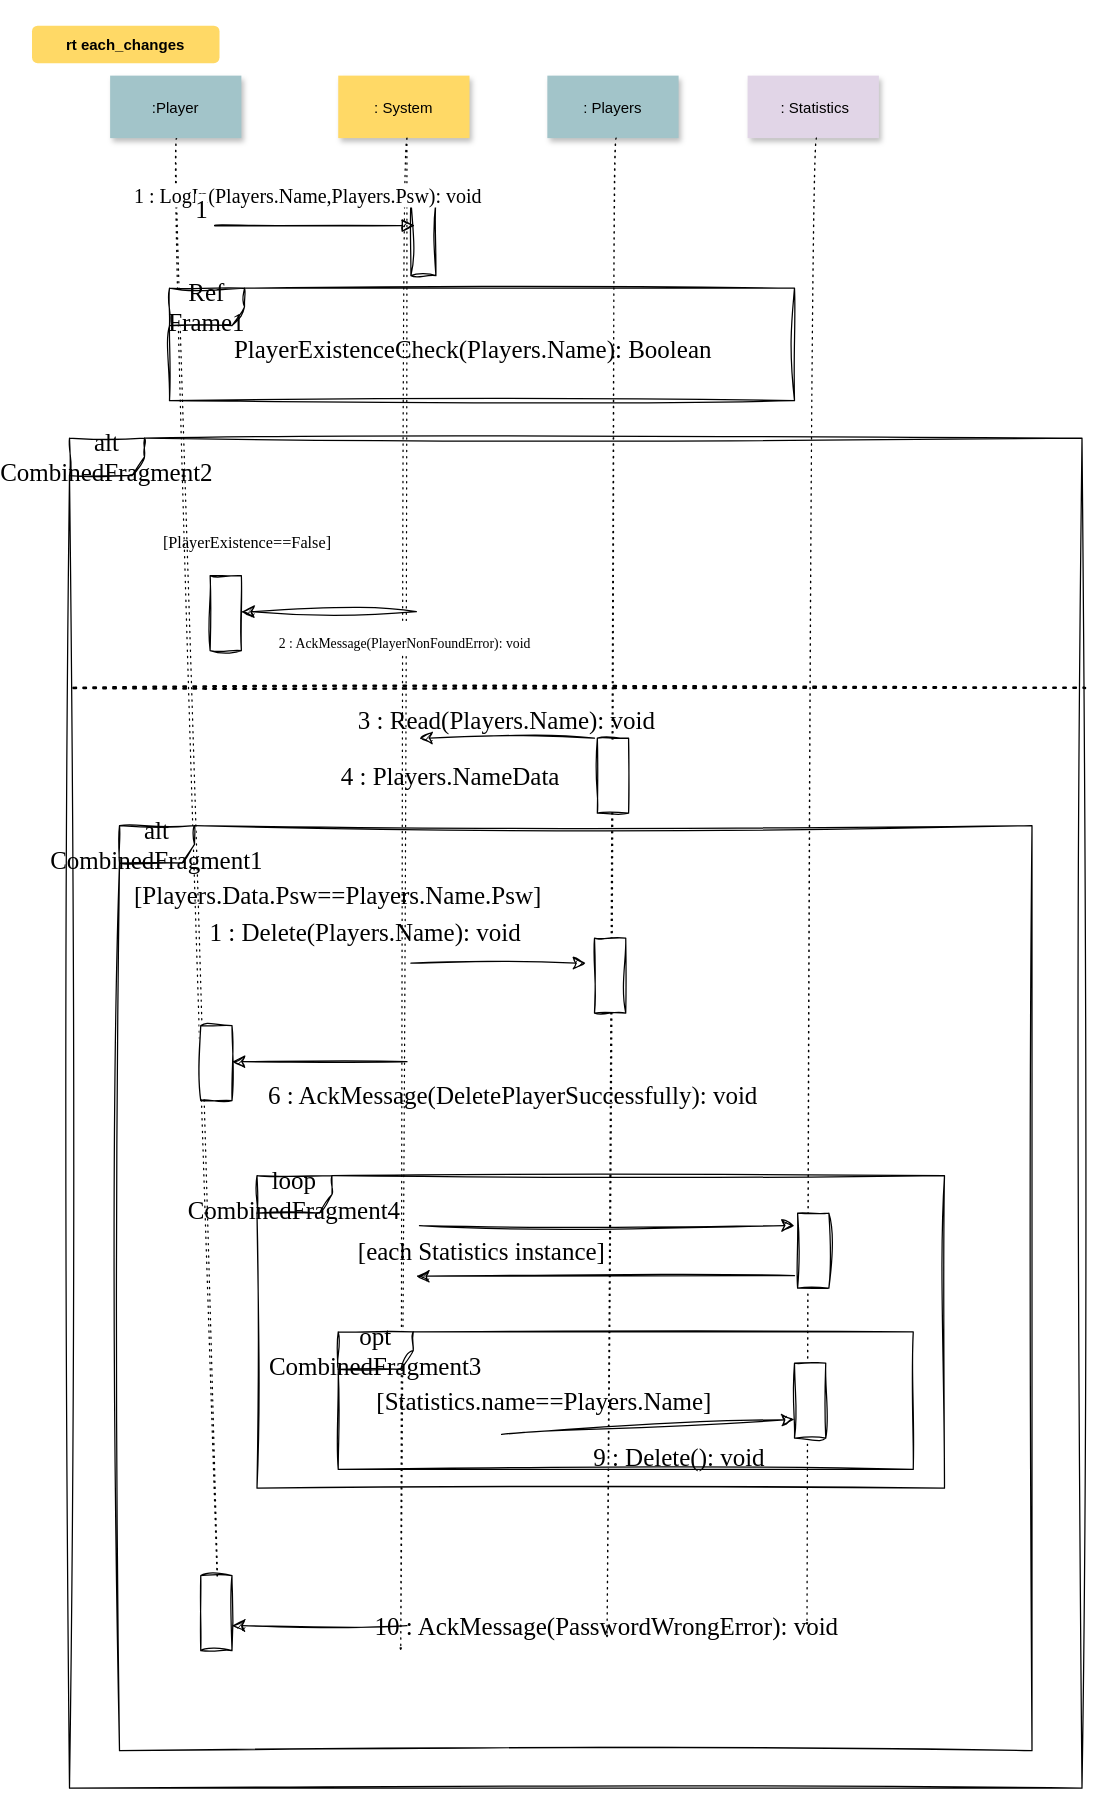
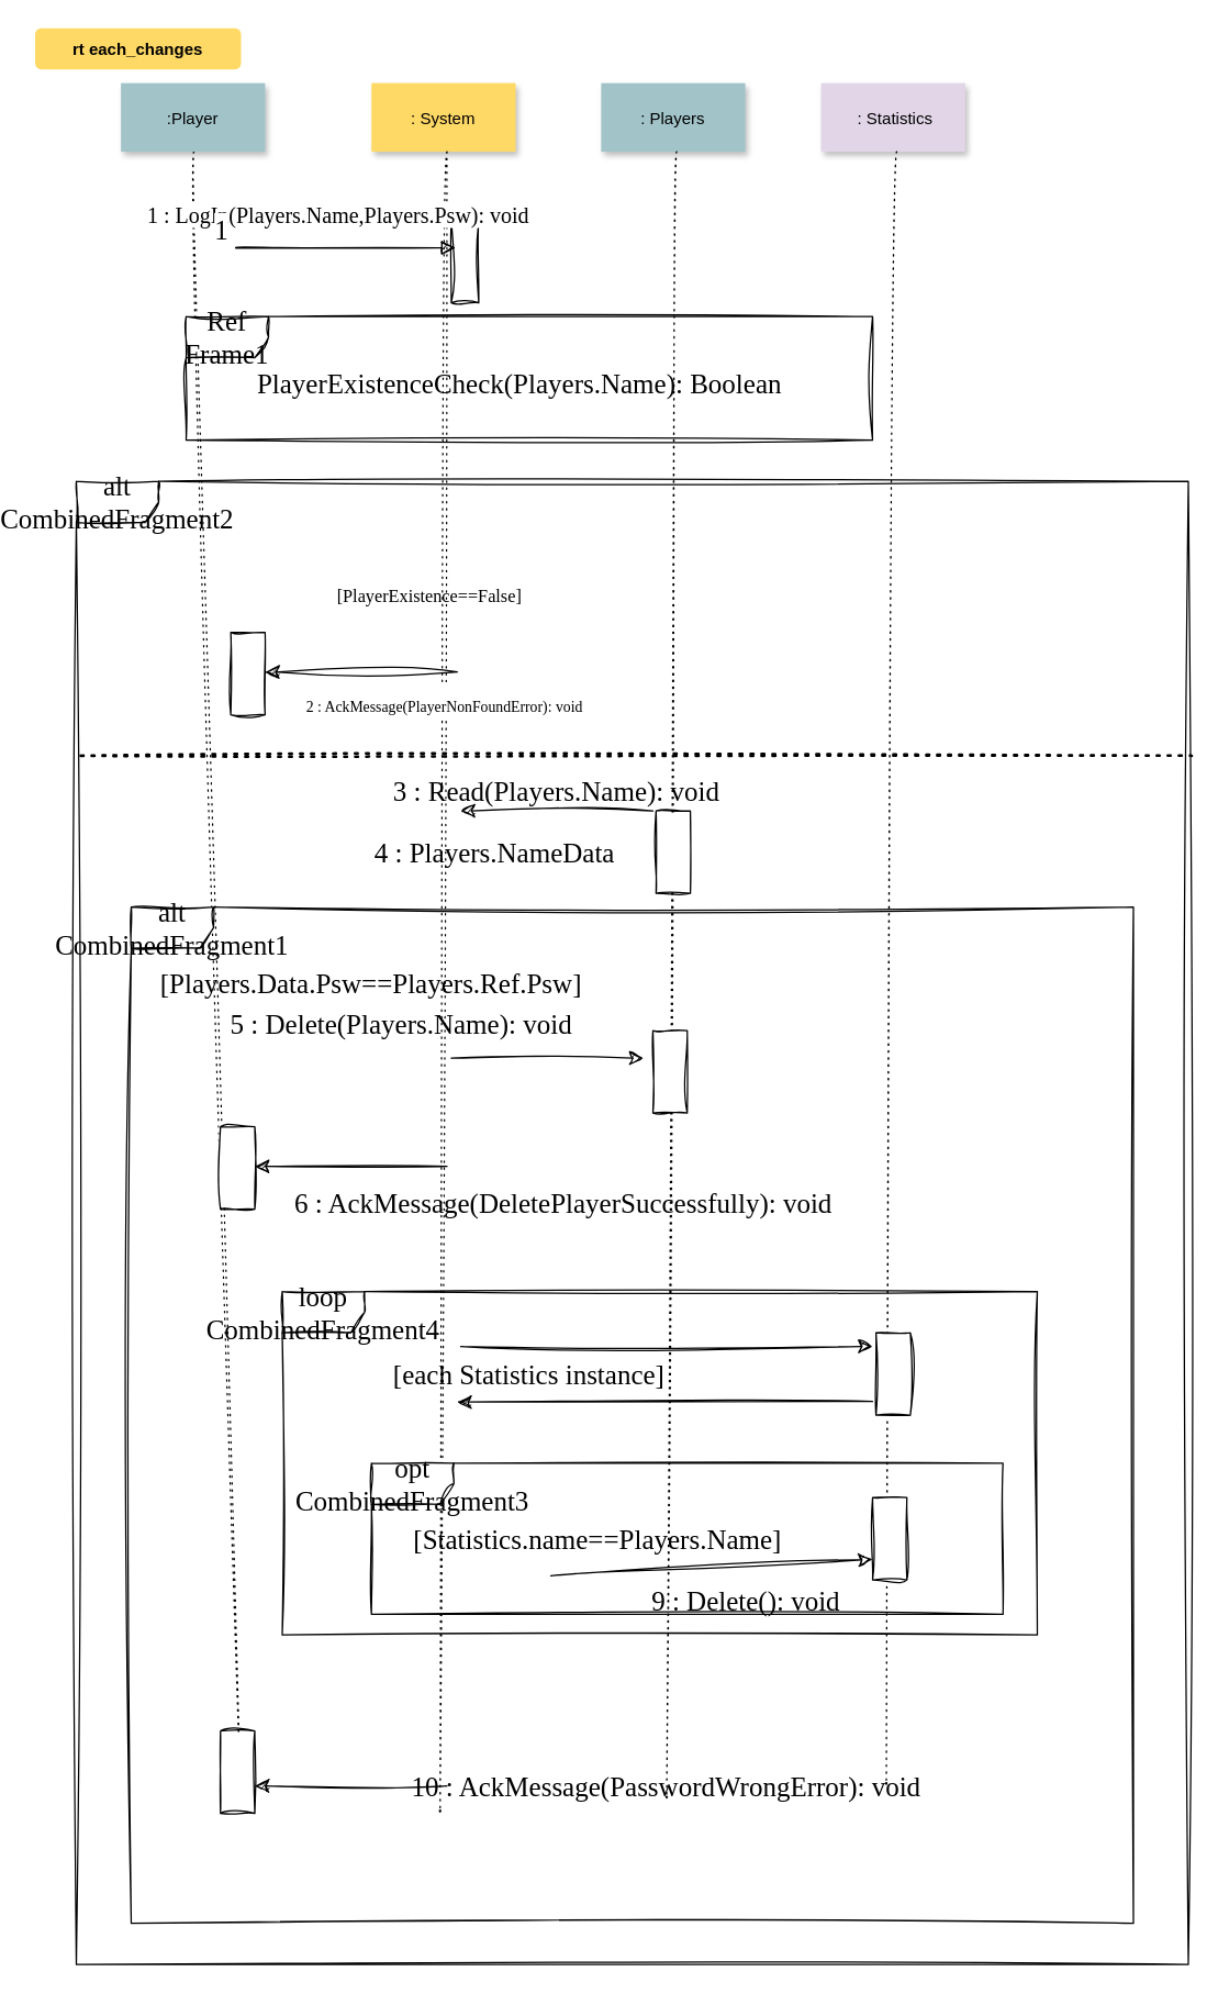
- <mxCell id="34" value="&lt;font style=&quot;font-size: 13px;&quot;&gt;[PlayerExistence==False]&lt;/font&gt;" style="rounded=0;whiteSpace=wrap;html=1;sketch=1;hachureGap=4;jiggle=2;curveFitting=1;fontFamily=Architects Daughter;fontSource=https%3A%2F%2Ffonts.googleapis.com%2Fcss%3Ffamily%3DArchitects%2BDaughter;fontSize=20;fillColor=none;strokeColor=none;" vertex="1" parent="1"><mxGeometry x="100" y="400" width="185" height="60" as="geometry" /></mxCell>
+ <mxCell id="34" value="&lt;font style=&quot;font-size: 13px;&quot;&gt;[PlayerExistence==False]&lt;/font&gt;" style="rounded=0;whiteSpace=wrap;html=1;sketch=1;hachureGap=4;jiggle=2;curveFitting=1;fontFamily=Architects Daughter;fontSource=https%3A%2F%2Ffonts.googleapis.com%2Fcss%3Ffamily%3DArchitects%2BDaughter;fontSize=20;fillColor=none;strokeColor=none;" vertex="1" parent="1"><mxGeometry x="215" y="400" width="185" height="60" as="geometry" /></mxCell>
- <mxCell id="38" value="[Players.Data.Psw==Players.Name.Psw]" style="text;html=1;strokeColor=none;fillColor=none;align=center;verticalAlign=middle;whiteSpace=wrap;rounded=0;fontSize=20;fontFamily=Architects Daughter;" vertex="1" parent="1"><mxGeometry x="30" y="700" width="470" height="30" as="geometry" /></mxCell>
+ <mxCell id="38" value="[Players.Data.Psw==Players.Ref.Psw]" style="text;html=1;strokeColor=none;fillColor=none;align=center;verticalAlign=middle;whiteSpace=wrap;rounded=0;fontSize=20;fontFamily=Architects Daughter;" vertex="1" parent="1"><mxGeometry x="30" y="700" width="470" height="30" as="geometry" /></mxCell>
- <mxCell id="40" value="1 : Delete(Players.Name): void&lt;br/&gt;" style="text;html=1;strokeColor=none;fillColor=none;align=center;verticalAlign=middle;whiteSpace=wrap;rounded=0;fontSize=20;fontFamily=Architects Daughter;" vertex="1" parent="1"><mxGeometry x="102.28" y="730" width="370" height="30" as="geometry" /></mxCell>
+ <mxCell id="40" value="5 : Delete(Players.Name): void&lt;br/&gt;" style="text;html=1;strokeColor=none;fillColor=none;align=center;verticalAlign=middle;whiteSpace=wrap;rounded=0;fontSize=20;fontFamily=Architects Daughter;" vertex="1" parent="1"><mxGeometry x="102.28" y="730" width="370" height="30" as="geometry" /></mxCell>
